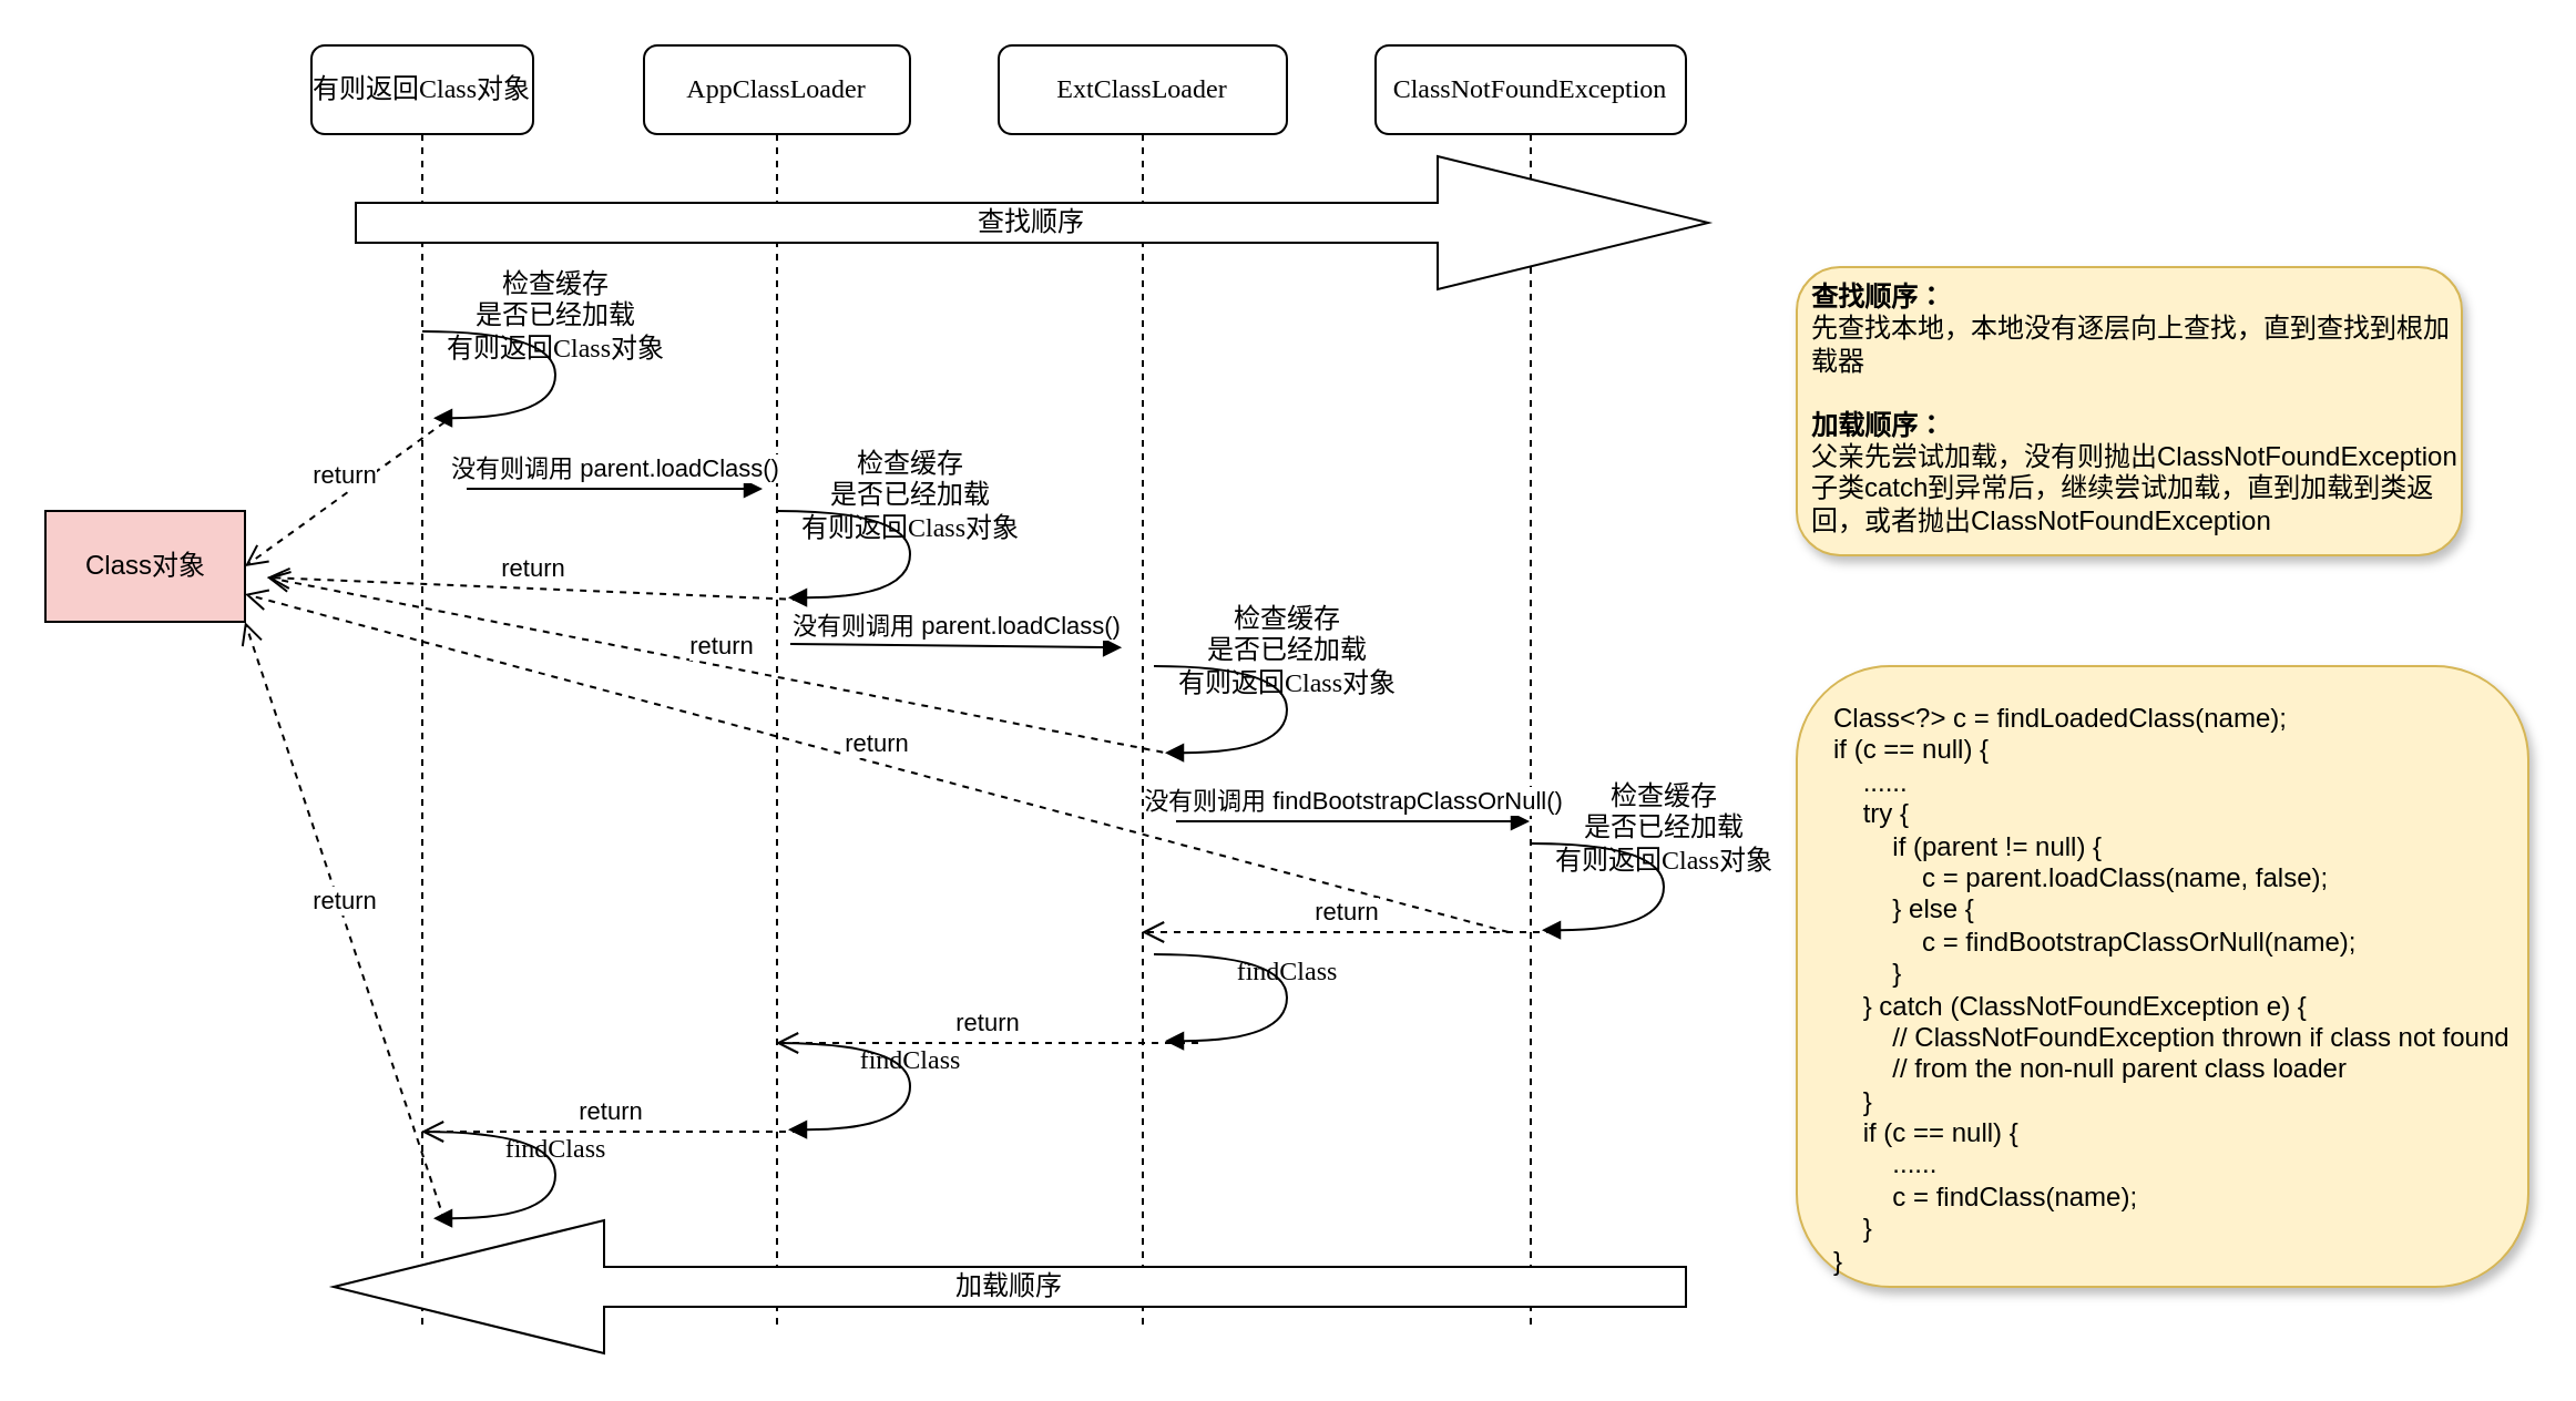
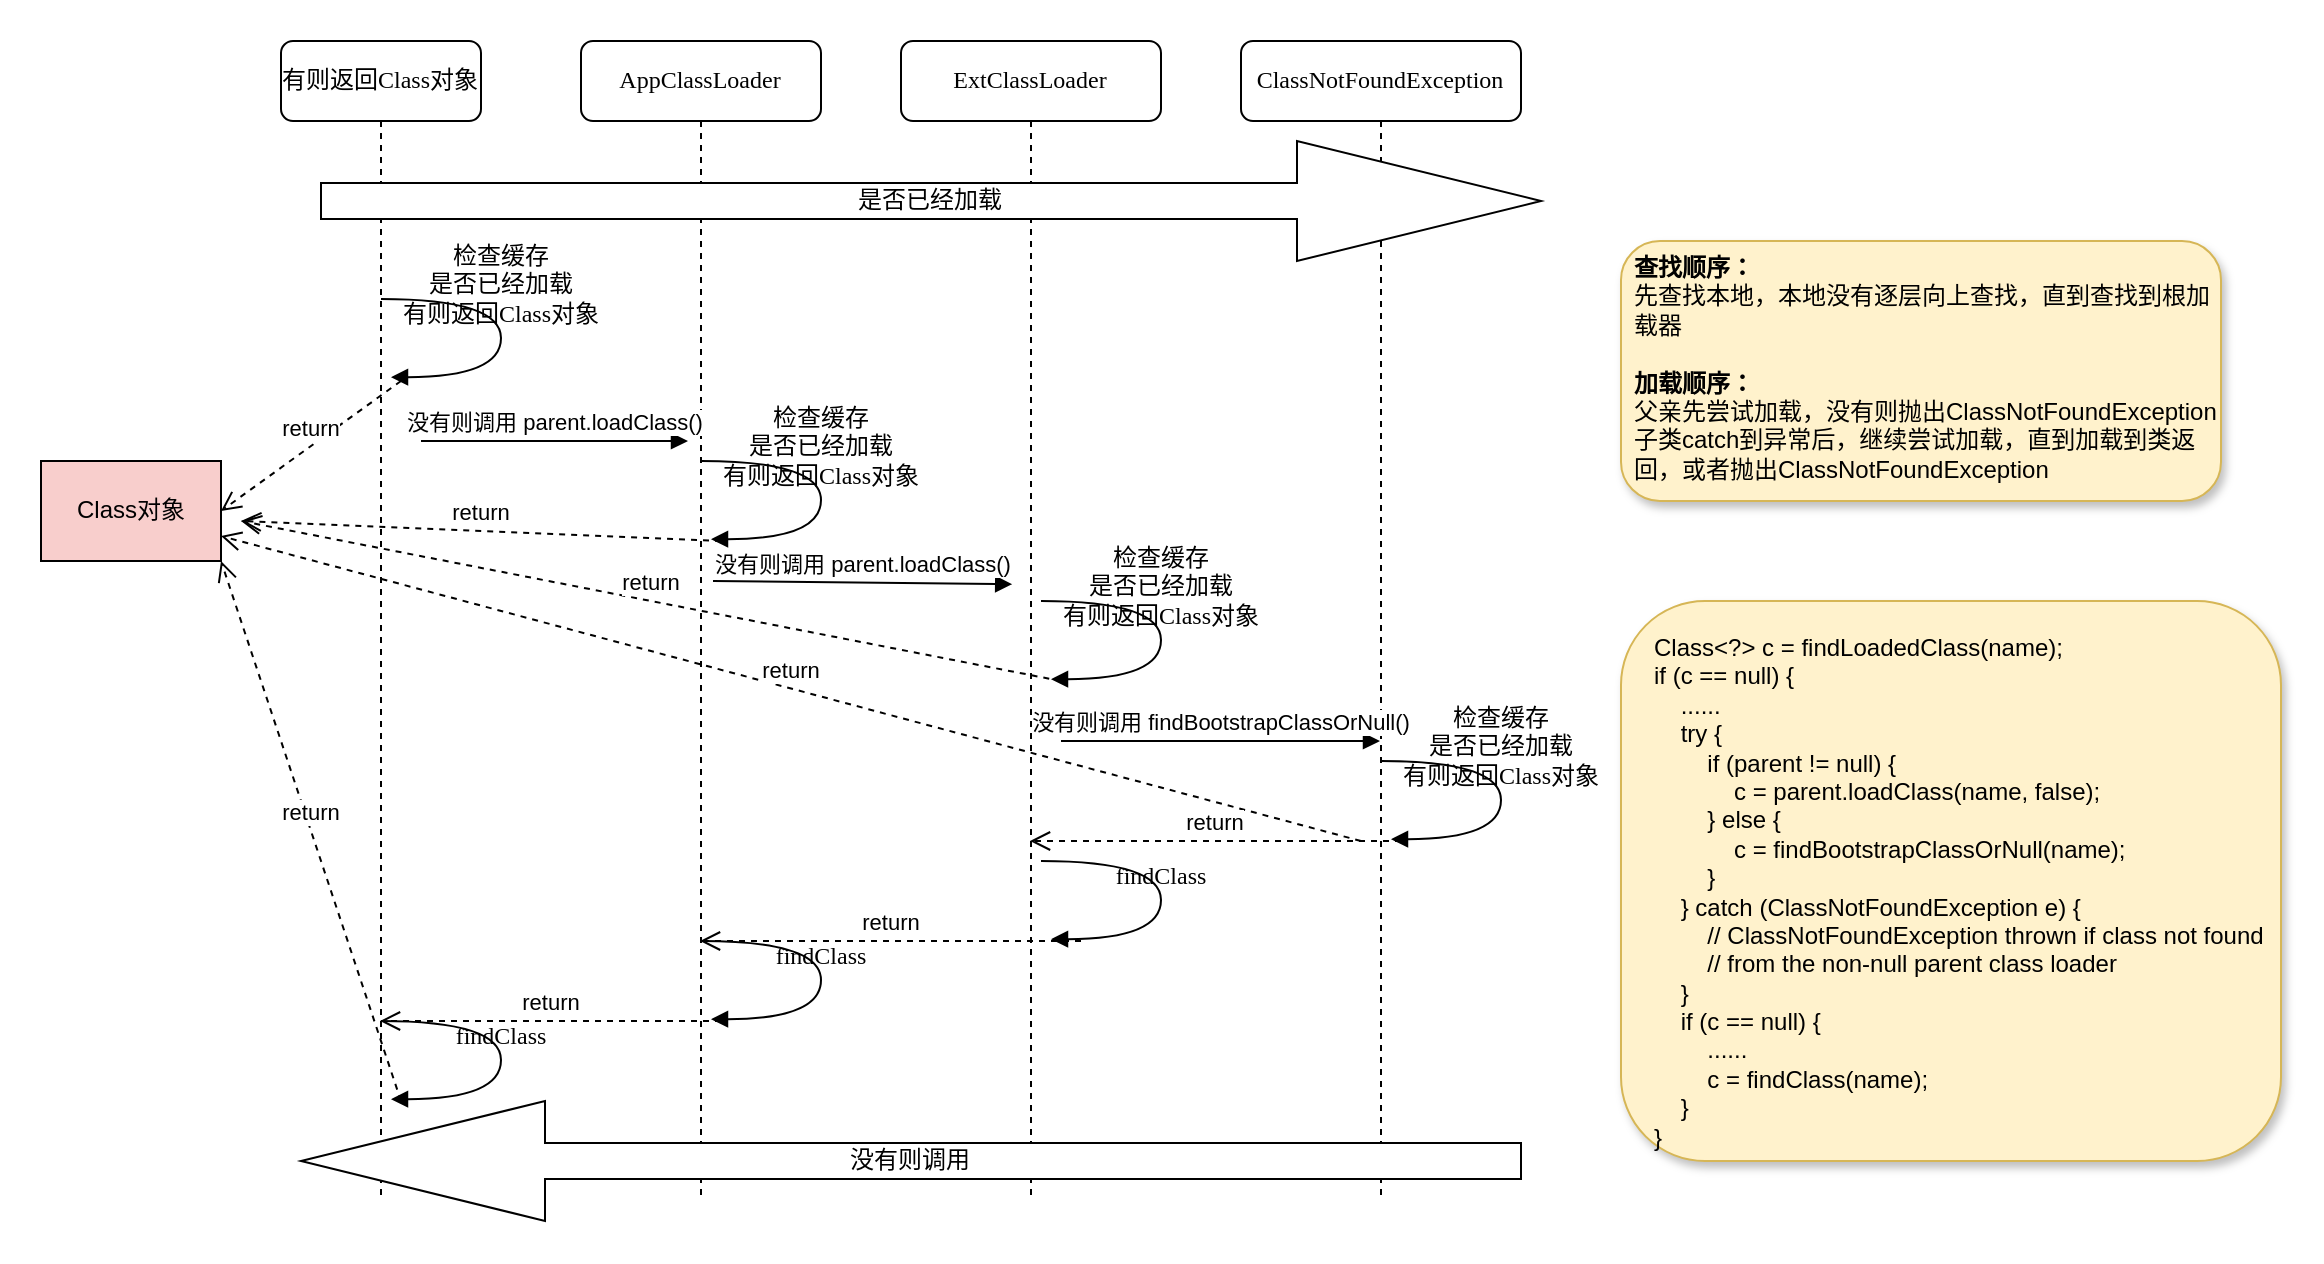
- <mxCell id="25" value="查找顺序" style="shape=singleArrow;whiteSpace=wrap;html=1;" vertex="1" parent="1"><mxGeometry x="160" y="70" width="610" height="60" as="geometry" /></mxCell>
+ <mxCell id="25" value="是否已经加载" style="shape=singleArrow;whiteSpace=wrap;html=1;" vertex="1" parent="1"><mxGeometry x="160" y="70" width="610" height="60" as="geometry" /></mxCell>
- <mxCell id="26" value="加载顺序" style="shape=singleArrow;direction=west;whiteSpace=wrap;html=1;" vertex="1" parent="1"><mxGeometry x="150" y="550" width="610" height="60" as="geometry" /></mxCell>
+ <mxCell id="26" value="没有则调用" style="shape=singleArrow;direction=west;whiteSpace=wrap;html=1;" vertex="1" parent="1"><mxGeometry x="150" y="550" width="610" height="60" as="geometry" /></mxCell>
